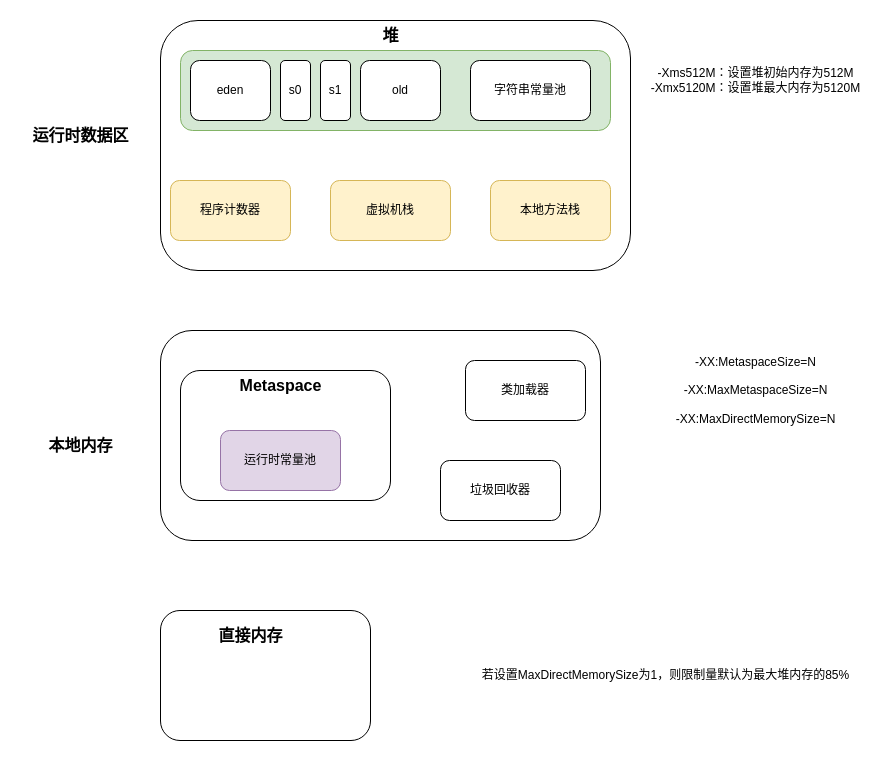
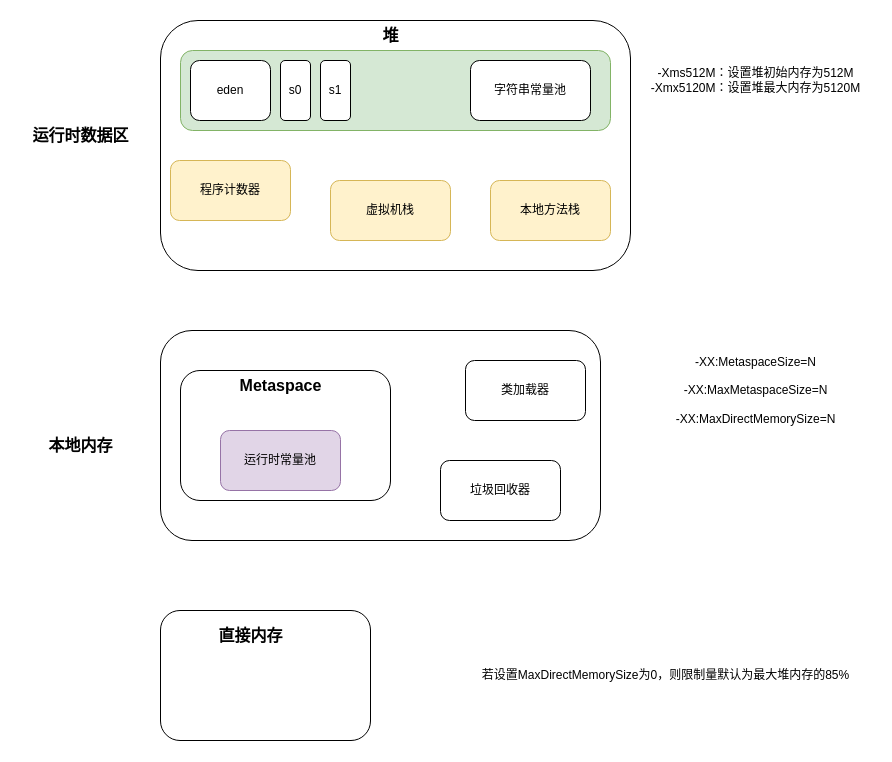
- <mxCell id="10" value="old" style="rounded=1;whiteSpace=wrap;html=1;" parent="1" vertex="1"><mxGeometry x="360" y="60" width="80" height="60" as="geometry" /></mxCell>
- <mxCell id="4" value="程序计数器" style="rounded=1;whiteSpace=wrap;html=1;fillColor=#fff2cc;strokeColor=#d6b656;" parent="1" vertex="1"><mxGeometry x="170" y="180" width="120" height="60" as="geometry" /></mxCell>
+ <mxCell id="4" value="程序计数器" style="rounded=1;whiteSpace=wrap;html=1;fillColor=#fff2cc;strokeColor=#d6b656;" parent="1" vertex="1"><mxGeometry x="170" y="160" width="120" height="60" as="geometry" /></mxCell>
- <mxCell id="21" value="若设置MaxDirectMemorySize为1，则限制量默认为最大堆内存的85%" style="text;html=1;align=center;verticalAlign=middle;resizable=0;points=[];autosize=1;strokeColor=none;fillColor=none;" parent="1" vertex="1"><mxGeometry x="470" y="660" width="390" height="30" as="geometry" /></mxCell>
+ <mxCell id="21" value="若设置MaxDirectMemorySize为0，则限制量默认为最大堆内存的85%" style="text;html=1;align=center;verticalAlign=middle;resizable=0;points=[];autosize=1;strokeColor=none;fillColor=none;" parent="1" vertex="1"><mxGeometry x="470" y="660" width="390" height="30" as="geometry" /></mxCell>
